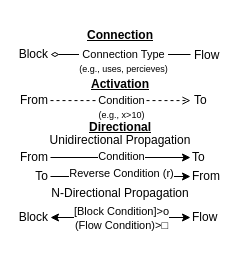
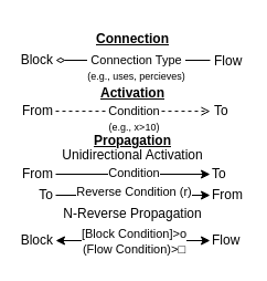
- <mxCell id="12" value="&lt;b&gt;&lt;u&gt;Directional&lt;/u&gt;&lt;/b&gt;" style="text;html=1;strokeColor=none;fillColor=none;align=center;verticalAlign=middle;whiteSpace=wrap;rounded=0;" parent="1" vertex="1"><mxGeometry x="59.75" y="111.5" width="120" height="30" as="geometry" /></mxCell>
+ <mxCell id="12" value="&lt;b&gt;&lt;u&gt;Propagation&lt;/u&gt;&lt;/b&gt;" style="text;html=1;strokeColor=none;fillColor=none;align=center;verticalAlign=middle;whiteSpace=wrap;rounded=0;" parent="1" vertex="1"><mxGeometry x="59.75" y="111.5" width="120" height="30" as="geometry" /></mxCell>
- <mxCell id="17" value="Unidirectional Propagation" style="text;html=1;strokeColor=none;fillColor=none;align=center;verticalAlign=middle;whiteSpace=wrap;rounded=0;" parent="1" vertex="1"><mxGeometry x="40" y="134" width="160" height="11" as="geometry" /></mxCell>
+ <mxCell id="17" value="Unidirectional Activation" style="text;html=1;strokeColor=none;fillColor=none;align=center;verticalAlign=middle;whiteSpace=wrap;rounded=0;" parent="1" vertex="1"><mxGeometry x="40" y="134" width="160" height="11" as="geometry" /></mxCell>
- <mxCell id="20" value="N-Directional Propagation" style="text;html=1;strokeColor=none;fillColor=none;align=center;verticalAlign=middle;whiteSpace=wrap;rounded=0;" parent="1" vertex="1"><mxGeometry x="50" y="188" width="140" height="9" as="geometry" /></mxCell>
+ <mxCell id="20" value="N-Reverse Propagation" style="text;html=1;strokeColor=none;fillColor=none;align=center;verticalAlign=middle;whiteSpace=wrap;rounded=0;" parent="1" vertex="1"><mxGeometry x="50" y="188" width="140" height="9" as="geometry" /></mxCell>
